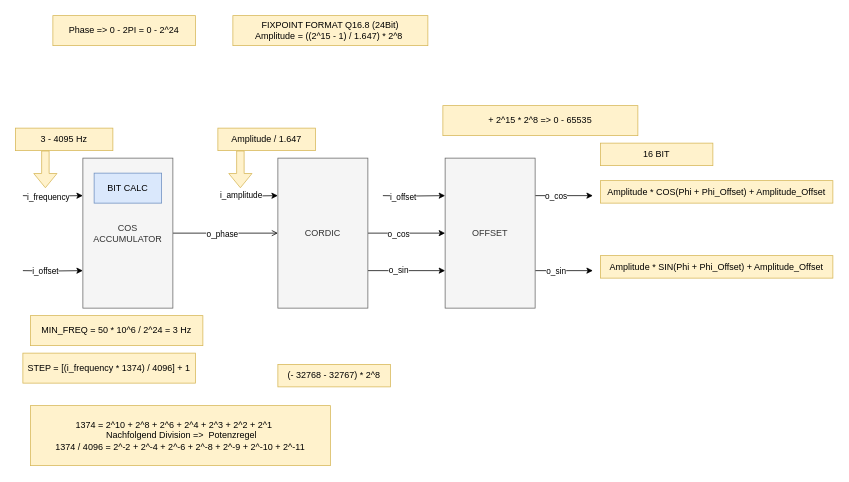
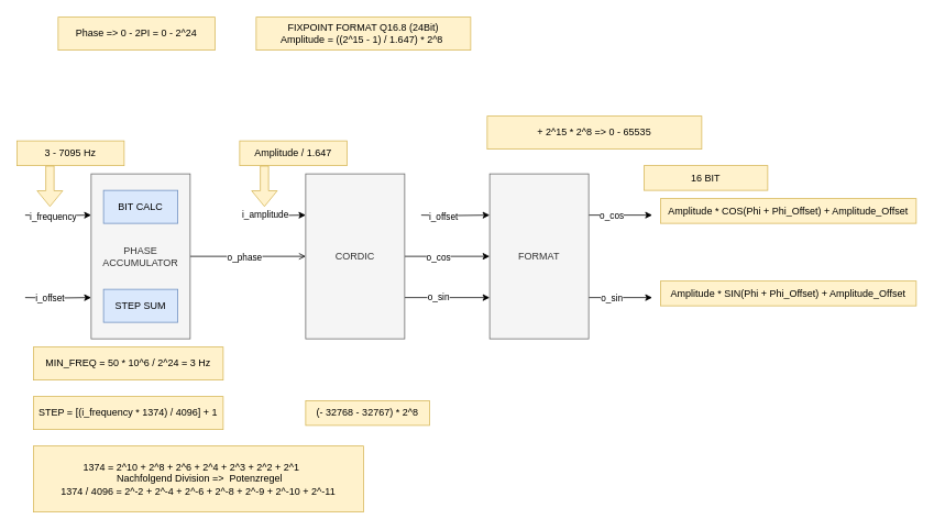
- <mxCell id="36" value="3 - 4095 Hz" style="text;html=1;align=center;verticalAlign=middle;whiteSpace=wrap;rounded=0;fillColor=#fff2cc;strokeColor=#d6b656;" vertex="1" parent="1"><mxGeometry x="20" y="170" width="130" height="30" as="geometry" /></mxCell>
+ <mxCell id="36" value="3 - 7095 Hz" style="text;html=1;align=center;verticalAlign=middle;whiteSpace=wrap;rounded=0;fillColor=#fff2cc;strokeColor=#d6b656;" vertex="1" parent="1"><mxGeometry x="20" y="170" width="130" height="30" as="geometry" /></mxCell>
- <mxCell id="33" value="16 BIT" style="text;html=1;align=center;verticalAlign=middle;whiteSpace=wrap;rounded=0;fillColor=#fff2cc;strokeColor=#d6b656;" vertex="1" parent="1"><mxGeometry x="800" y="190" width="150" height="30" as="geometry" /></mxCell>
+ <mxCell id="33" value="16 BIT" style="text;html=1;align=center;verticalAlign=middle;whiteSpace=wrap;rounded=0;fillColor=#fff2cc;strokeColor=#d6b656;" vertex="1" parent="1"><mxGeometry x="780" y="200" width="150" height="30" as="geometry" /></mxCell>
- <mxCell id="8" value="COS ACCUMULATOR" style="rounded=0;whiteSpace=wrap;html=1;fillColor=#f5f5f5;fontColor=#333333;strokeColor=#666666;" vertex="1" parent="1"><mxGeometry x="110" y="210" width="120" height="200" as="geometry" /></mxCell>
+ <mxCell id="8" value="PHASE ACCUMULATOR" style="rounded=0;whiteSpace=wrap;html=1;fillColor=#f5f5f5;fontColor=#333333;strokeColor=#666666;" vertex="1" parent="1"><mxGeometry x="110" y="210" width="120" height="200" as="geometry" /></mxCell>
- <mxCell id="22" value="OFFSET" style="rounded=0;whiteSpace=wrap;html=1;fillColor=#f5f5f5;fontColor=#333333;strokeColor=#666666;" vertex="1" parent="1"><mxGeometry x="593" y="210" width="120" height="200" as="geometry" /></mxCell>
+ <mxCell id="22" value="FORMAT" style="rounded=0;whiteSpace=wrap;html=1;fillColor=#f5f5f5;fontColor=#333333;strokeColor=#666666;" vertex="1" parent="1"><mxGeometry x="593" y="210" width="120" height="200" as="geometry" /></mxCell>
+ <mxCell id="24" value="STEP SUM" style="rounded=0;whiteSpace=wrap;html=1;fillColor=#dae8fc;strokeColor=#6c8ebf;" vertex="1" parent="1"><mxGeometry x="125" y="350" width="90" height="40" as="geometry" /></mxCell>
- <mxCell id="35" value="STEP = [(i_frequency * 1374) / 4096] + 1" style="text;html=1;align=center;verticalAlign=middle;whiteSpace=wrap;rounded=0;fillColor=#fff2cc;strokeColor=#d6b656;" vertex="1" parent="1"><mxGeometry x="30" y="470" width="230" height="40" as="geometry" /></mxCell>
+ <mxCell id="35" value="STEP = [(i_frequency * 1374) / 4096] + 1" style="text;html=1;align=center;verticalAlign=middle;whiteSpace=wrap;rounded=0;fillColor=#fff2cc;strokeColor=#d6b656;" vertex="1" parent="1"><mxGeometry x="40" y="480" width="230" height="40" as="geometry" /></mxCell>
